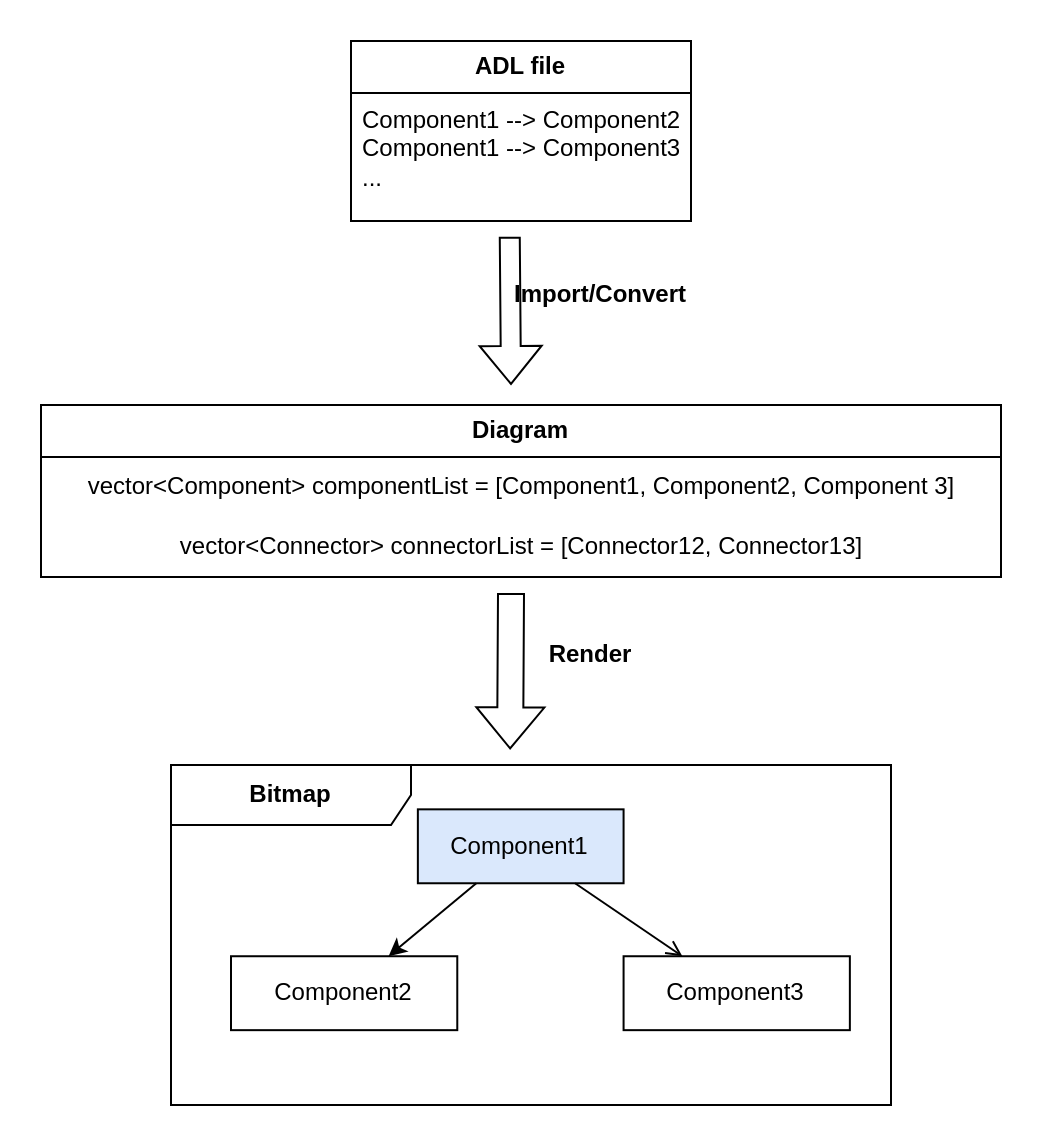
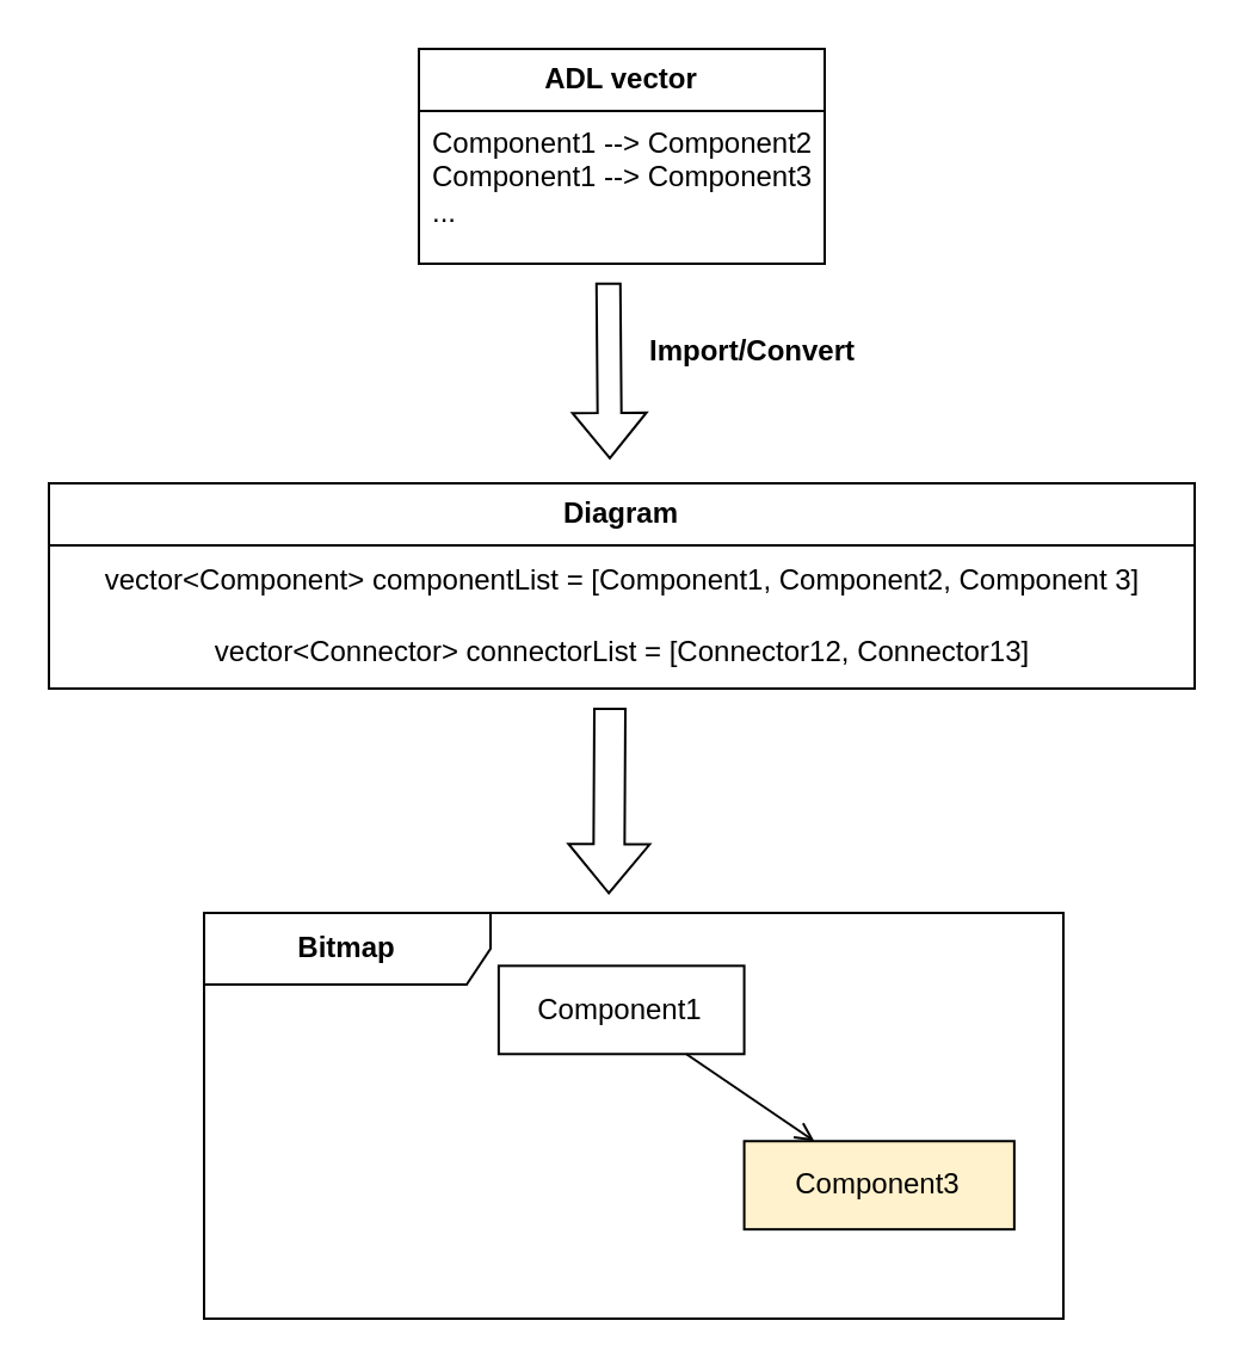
- <mxCell id="2" value="&lt;b&gt;ADL file&lt;/b&gt;" style="swimlane;fontStyle=0;childLayout=stackLayout;horizontal=1;startSize=26;fillColor=none;horizontalStack=0;resizeParent=1;resizeParentMax=0;resizeLast=0;collapsible=1;marginBottom=0;whiteSpace=wrap;html=1;" parent="1" vertex="1"><mxGeometry x="175" y="20" width="170" height="90" as="geometry" /></mxCell>
+ <mxCell id="2" value="&lt;b&gt;ADL vector&lt;/b&gt;" style="swimlane;fontStyle=0;childLayout=stackLayout;horizontal=1;startSize=26;fillColor=none;horizontalStack=0;resizeParent=1;resizeParentMax=0;resizeLast=0;collapsible=1;marginBottom=0;whiteSpace=wrap;html=1;" parent="1" vertex="1"><mxGeometry x="175" y="20" width="170" height="90" as="geometry" /></mxCell>
- <mxCell id="9" value="Import/Convert" style="text;html=1;strokeColor=none;fillColor=none;align=center;verticalAlign=middle;whiteSpace=wrap;rounded=0;fontStyle=1" parent="1" vertex="1"><mxGeometry x="270" y="132" width="60" height="30" as="geometry" /></mxCell>
+ <mxCell id="9" value="Import/Convert" style="text;html=1;strokeColor=none;fillColor=none;align=center;verticalAlign=middle;whiteSpace=wrap;rounded=0;fontStyle=1" parent="1" vertex="1"><mxGeometry x="285" y="132" width="60" height="30" as="geometry" /></mxCell>
- <mxCell id="10" value="&lt;b&gt;Render&lt;/b&gt;" style="text;html=1;strokeColor=none;fillColor=none;align=center;verticalAlign=middle;whiteSpace=wrap;rounded=0;" parent="1" vertex="1"><mxGeometry x="265" y="312" width="60" height="30" as="geometry" /></mxCell>
- <mxCell id="13" value="Component1" style="html=1;whiteSpace=wrap;fillColor=#dae8fc;" parent="11" vertex="1"><mxGeometry x="123.429" y="22.174" width="102.857" height="36.957" as="geometry" /></mxCell>
+ <mxCell id="13" value="Component1" style="html=1;whiteSpace=wrap;" parent="11" vertex="1"><mxGeometry x="123.429" y="22.174" width="102.857" height="36.957" as="geometry" /></mxCell>
- <mxCell id="15" style="rounded=0;orthogonalLoop=1;jettySize=auto;html=1;" parent="11" source="13" target="14" edge="1"><mxGeometry relative="1" as="geometry" /></mxCell>
- <mxCell id="14" value="Component2" style="html=1;whiteSpace=wrap;" parent="11" vertex="1"><mxGeometry x="30.003" y="95.622" width="113.143" height="36.957" as="geometry" /></mxCell>
- <mxCell id="16" value="Component3" style="html=1;whiteSpace=wrap;" parent="11" vertex="1"><mxGeometry x="226.286" y="95.622" width="113.143" height="36.957" as="geometry" /></mxCell>
+ <mxCell id="16" value="Component3" style="html=1;whiteSpace=wrap;fillColor=#fff2cc;" parent="11" vertex="1"><mxGeometry x="226.286" y="95.622" width="113.143" height="36.957" as="geometry" /></mxCell>
